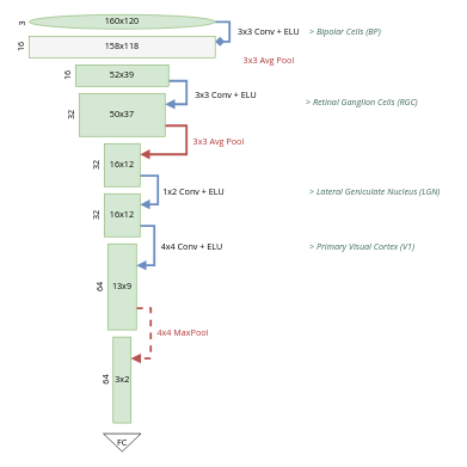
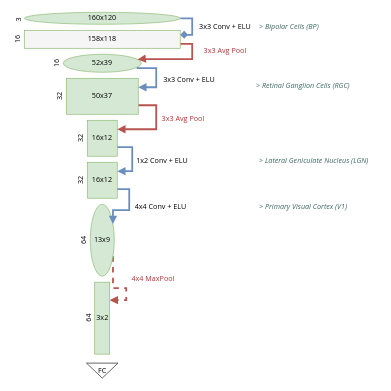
+ <mxCell id="13" style="edgeStyle=orthogonalEdgeStyle;rounded=0;orthogonalLoop=1;jettySize=auto;html=1;exitX=1;exitY=0.75;exitDx=0;exitDy=0;entryX=1;entryY=0.25;entryDx=0;entryDy=0;endArrow=block;endFill=1;strokeWidth=3;fillColor=#f8cecc;strokeColor=#b85450;fontFamily=Open Sans;fontSource=https%3A%2F%2Ffonts.googleapis.com%2Fcss%3Ffamily%3DOpen%2BSans;" edge="1" parent="1" source="14" target="12"><mxGeometry relative="1" as="geometry"><Array as="points"><mxPoint x="320" y="73" /><mxPoint x="320" y="98" /><mxPoint x="235" y="98" /></Array></mxGeometry></mxCell>
- <mxCell id="12" value="52x39" style="rounded=0;whiteSpace=wrap;html=1;fillColor=#d5e8d4;strokeColor=#82b366;fontFamily=Open Sans;fontSource=https%3A%2F%2Ffonts.googleapis.com%2Fcss%3Ffamily%3DOpen%2BSans;" vertex="1" parent="1"><mxGeometry x="105" y="90" width="130" height="30" as="geometry" /></mxCell>
+ <mxCell id="12" value="52x39" style="ellipse;whiteSpace=wrap;html=1;fillColor=#d5e8d4;strokeColor=#82b366;fontFamily=Open Sans;fontSource=https%3A%2F%2Ffonts.googleapis.com%2Fcss%3Ffamily%3DOpen%2BSans;" vertex="1" parent="1"><mxGeometry x="105" y="90" width="130" height="30" as="geometry" /></mxCell>
- <mxCell id="4" value="13x9" style="rounded=0;whiteSpace=wrap;html=1;fillColor=#d5e8d4;strokeColor=#82b366;fontFamily=Open Sans;fontSource=https%3A%2F%2Ffonts.googleapis.com%2Fcss%3Ffamily%3DOpen%2BSans;" vertex="1" parent="1"><mxGeometry x="150" y="340" width="40" height="120" as="geometry" /></mxCell>
+ <mxCell id="4" value="13x9" style="ellipse;whiteSpace=wrap;html=1;fillColor=#d5e8d4;strokeColor=#82b366;fontFamily=Open Sans;fontSource=https%3A%2F%2Ffonts.googleapis.com%2Fcss%3Ffamily%3DOpen%2BSans;" vertex="1" parent="1"><mxGeometry x="150" y="340" width="40" height="120" as="geometry" /></mxCell>
